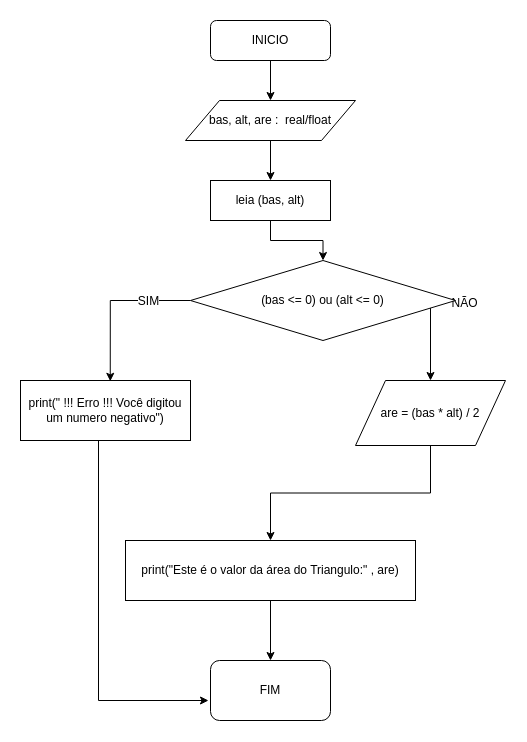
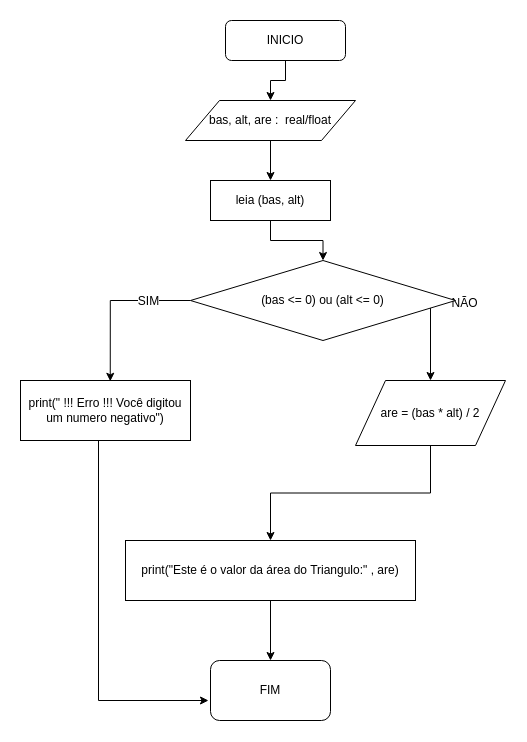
- <mxCell id="3" value="INICIO" style="rounded=1;whiteSpace=wrap;html=1;" parent="1" vertex="1"><mxGeometry x="210" y="20" width="120" height="40" as="geometry" /></mxCell>
+ <mxCell id="3" value="INICIO" style="rounded=1;whiteSpace=wrap;html=1;" parent="1" vertex="1"><mxGeometry x="225" y="20" width="120" height="40" as="geometry" /></mxCell>
